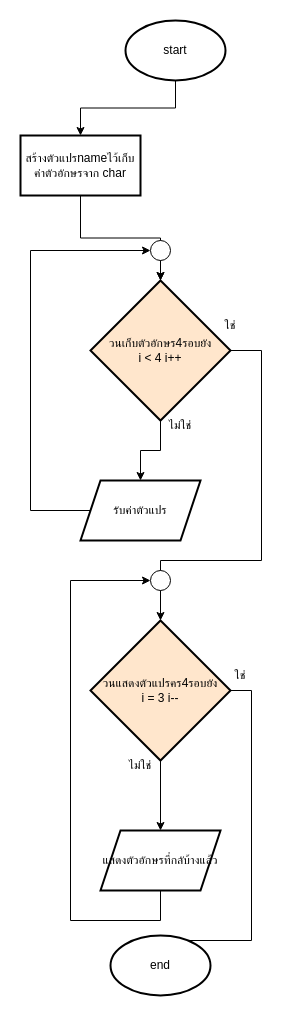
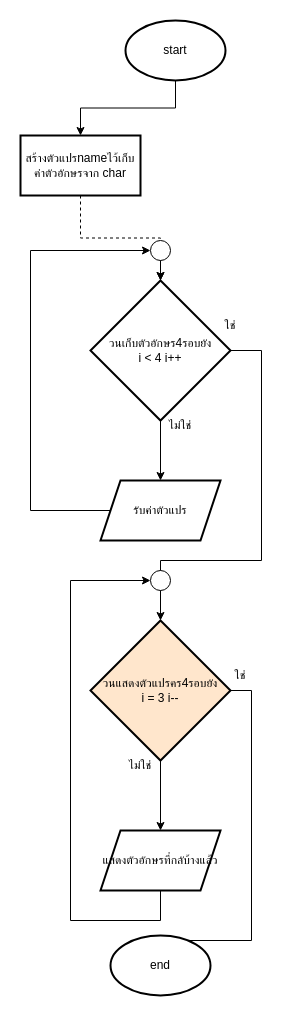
- <mxCell id="4" value="" style="edgeStyle=orthogonalEdgeStyle;rounded=0;orthogonalLoop=1;jettySize=auto;html=1;" edge="1" parent="1" source="5" target="8"><mxGeometry relative="1" as="geometry" /></mxCell>
+ <mxCell id="4" value="" style="edgeStyle=orthogonalEdgeStyle;rounded=0;orthogonalLoop=1;jettySize=auto;html=1;dashed=1;" edge="1" parent="1" source="5" target="8"><mxGeometry relative="1" as="geometry" /></mxCell>
- <mxCell id="8" value="วนเก็บตัวอักษร4รอบยัง&lt;div&gt;i &amp;lt; 4 i++&lt;/div&gt;" style="rhombus;whiteSpace=wrap;html=1;strokeWidth=2;fillColor=#ffe6cc;" vertex="1" parent="1"><mxGeometry x="90" y="280" width="140" height="140" as="geometry" /></mxCell>
+ <mxCell id="8" value="วนเก็บตัวอักษร4รอบยัง&lt;div&gt;i &amp;lt; 4 i++&lt;/div&gt;" style="rhombus;whiteSpace=wrap;html=1;strokeWidth=2;" vertex="1" parent="1"><mxGeometry x="90" y="280" width="140" height="140" as="geometry" /></mxCell>
- <mxCell id="10" value="รับค่าตัวแปร" style="shape=parallelogram;perimeter=parallelogramPerimeter;whiteSpace=wrap;html=1;fixedSize=1;strokeWidth=2;" vertex="1" parent="1"><mxGeometry x="80" y="480" width="120" height="60" as="geometry" /></mxCell>
+ <mxCell id="10" value="รับค่าตัวแปร" style="shape=parallelogram;perimeter=parallelogramPerimeter;whiteSpace=wrap;html=1;fixedSize=1;strokeWidth=2;" vertex="1" parent="1"><mxGeometry x="100" y="480" width="120" height="60" as="geometry" /></mxCell>
